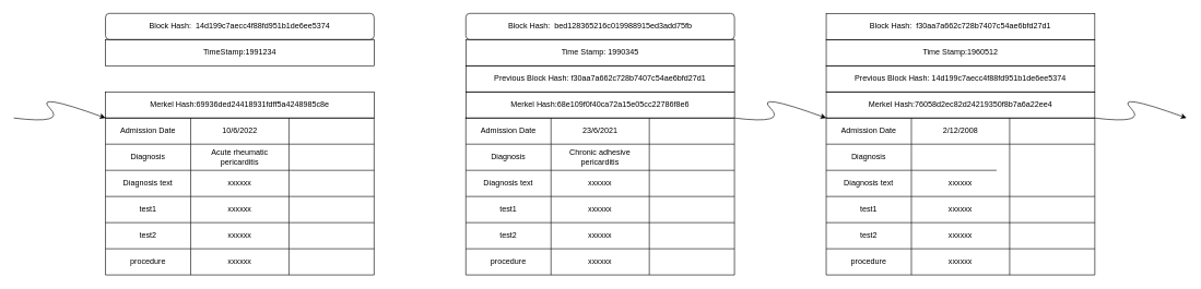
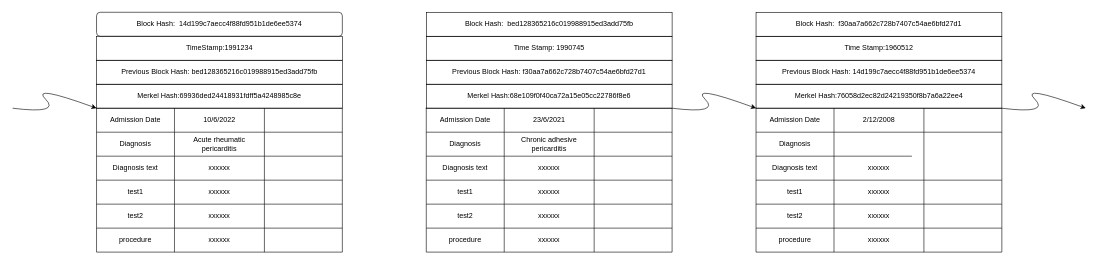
- <mxCell id="59" value="Block Hash:&amp;nbsp; bed128365216c019988915ed3add75fb" style="whiteSpace=wrap;html=1;fillColor=none;rounded=1;" parent="1" vertex="1"><mxGeometry x="710" y="20" width="410" height="40" as="geometry" /></mxCell>
+ <mxCell id="59" value="Block Hash:&amp;nbsp; bed128365216c019988915ed3add75fb" style="rounded=0;whiteSpace=wrap;html=1;fillColor=none;" parent="1" vertex="1"><mxGeometry x="710" y="20" width="410" height="40" as="geometry" /></mxCell>
- <mxCell id="58" value="Time Stamp: 1990345" style="rounded=0;whiteSpace=wrap;html=1;fillColor=none;" parent="1" vertex="1"><mxGeometry x="710" y="60" width="410" height="40" as="geometry" /></mxCell>
+ <mxCell id="58" value="Time Stamp: 1990745" style="rounded=0;whiteSpace=wrap;html=1;fillColor=none;" parent="1" vertex="1"><mxGeometry x="710" y="60" width="410" height="40" as="geometry" /></mxCell>
+ <mxCell id="28" value="Previous Block Hash: bed128365216c019988915ed3add75fb" style="rounded=0;whiteSpace=wrap;html=1;fillColor=none;" parent="1" vertex="1"><mxGeometry x="160" y="100" width="410" height="40" as="geometry" /></mxCell>
